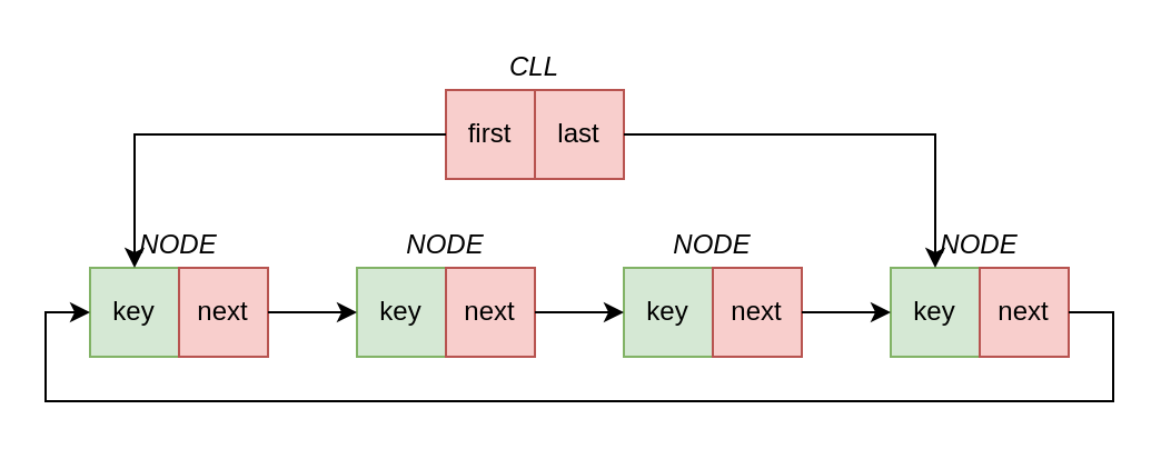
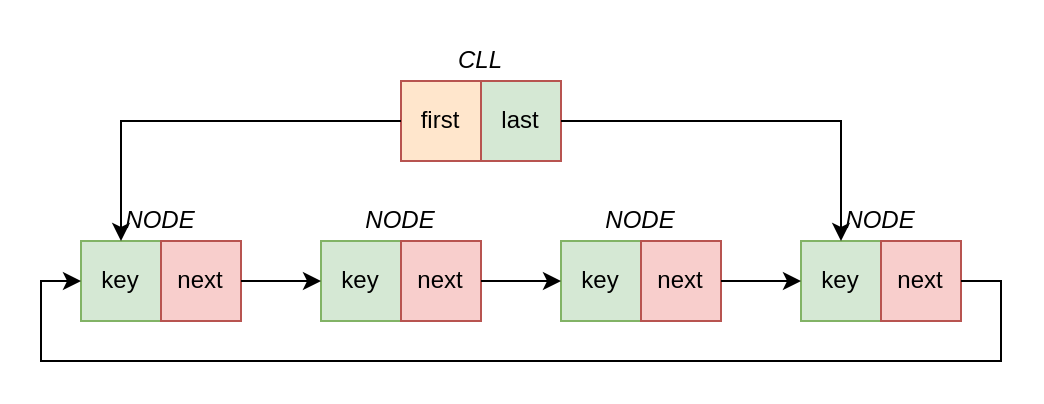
- <mxCell id="15" value="first" style="whiteSpace=wrap;html=1;aspect=fixed;fillColor=#f8cecc;strokeColor=#b85450;" parent="14" vertex="1"><mxGeometry width="40" height="40" as="geometry" /></mxCell>
+ <mxCell id="15" value="first" style="whiteSpace=wrap;html=1;aspect=fixed;fillColor=#ffe6cc;strokeColor=#b85450;" parent="14" vertex="1"><mxGeometry width="40" height="40" as="geometry" /></mxCell>
- <mxCell id="16" value="last" style="whiteSpace=wrap;html=1;aspect=fixed;fillColor=#f8cecc;strokeColor=#b85450;" parent="14" vertex="1"><mxGeometry x="40" width="40" height="40" as="geometry" /></mxCell>
+ <mxCell id="16" value="last" style="whiteSpace=wrap;html=1;aspect=fixed;fillColor=#d5e8d4;strokeColor=#b85450;" parent="14" vertex="1"><mxGeometry x="40" width="40" height="40" as="geometry" /></mxCell>
